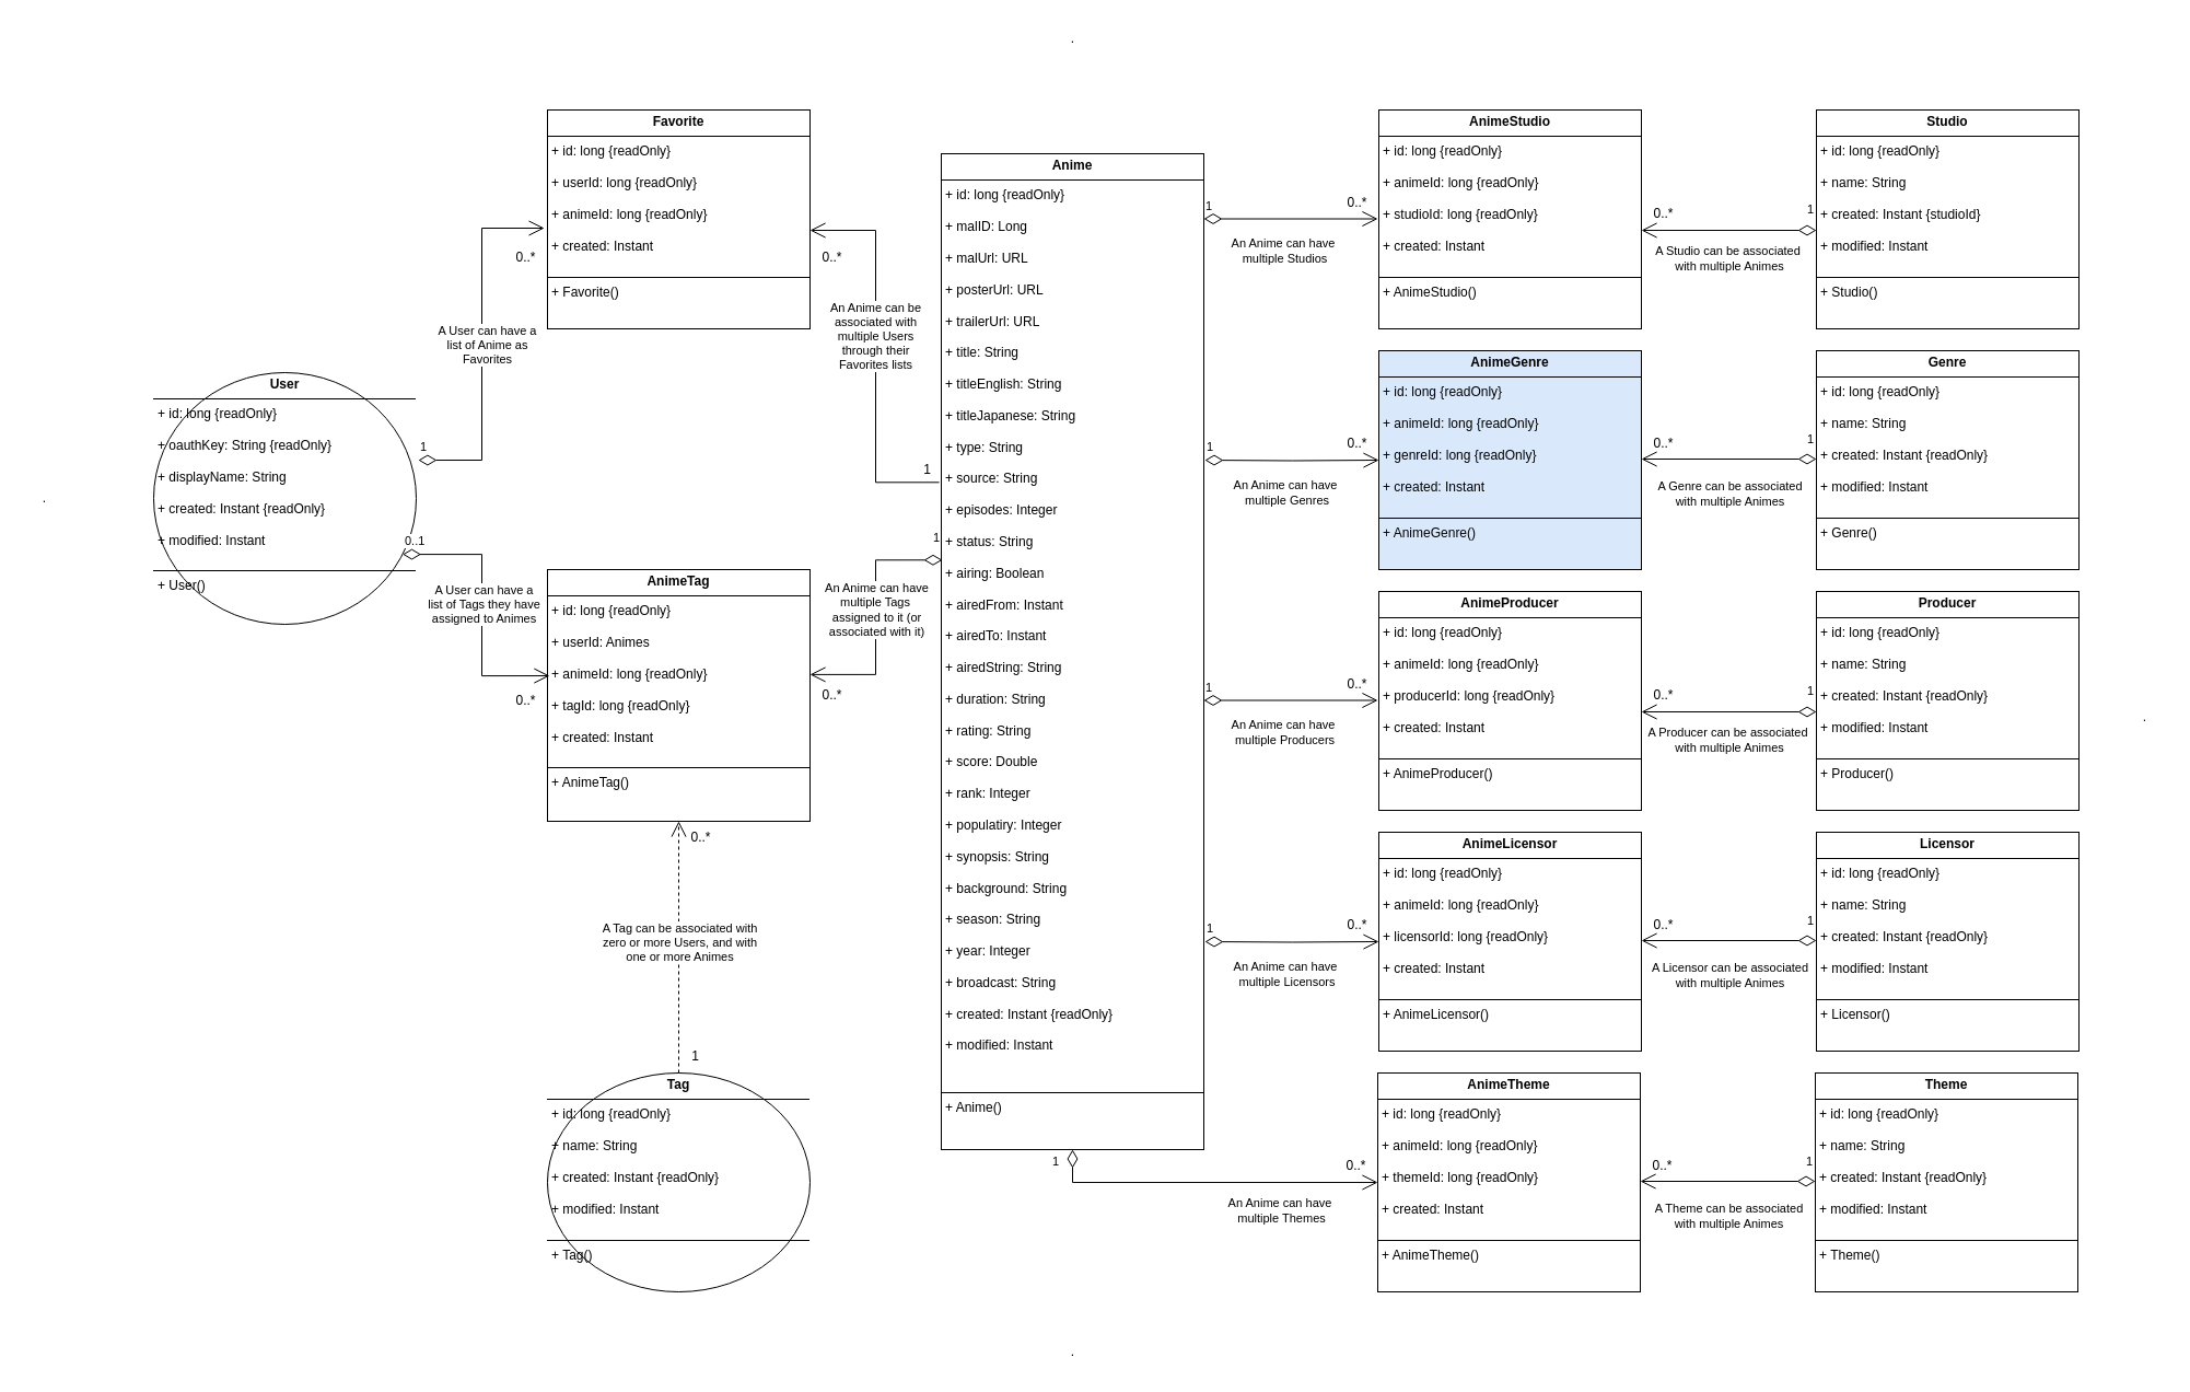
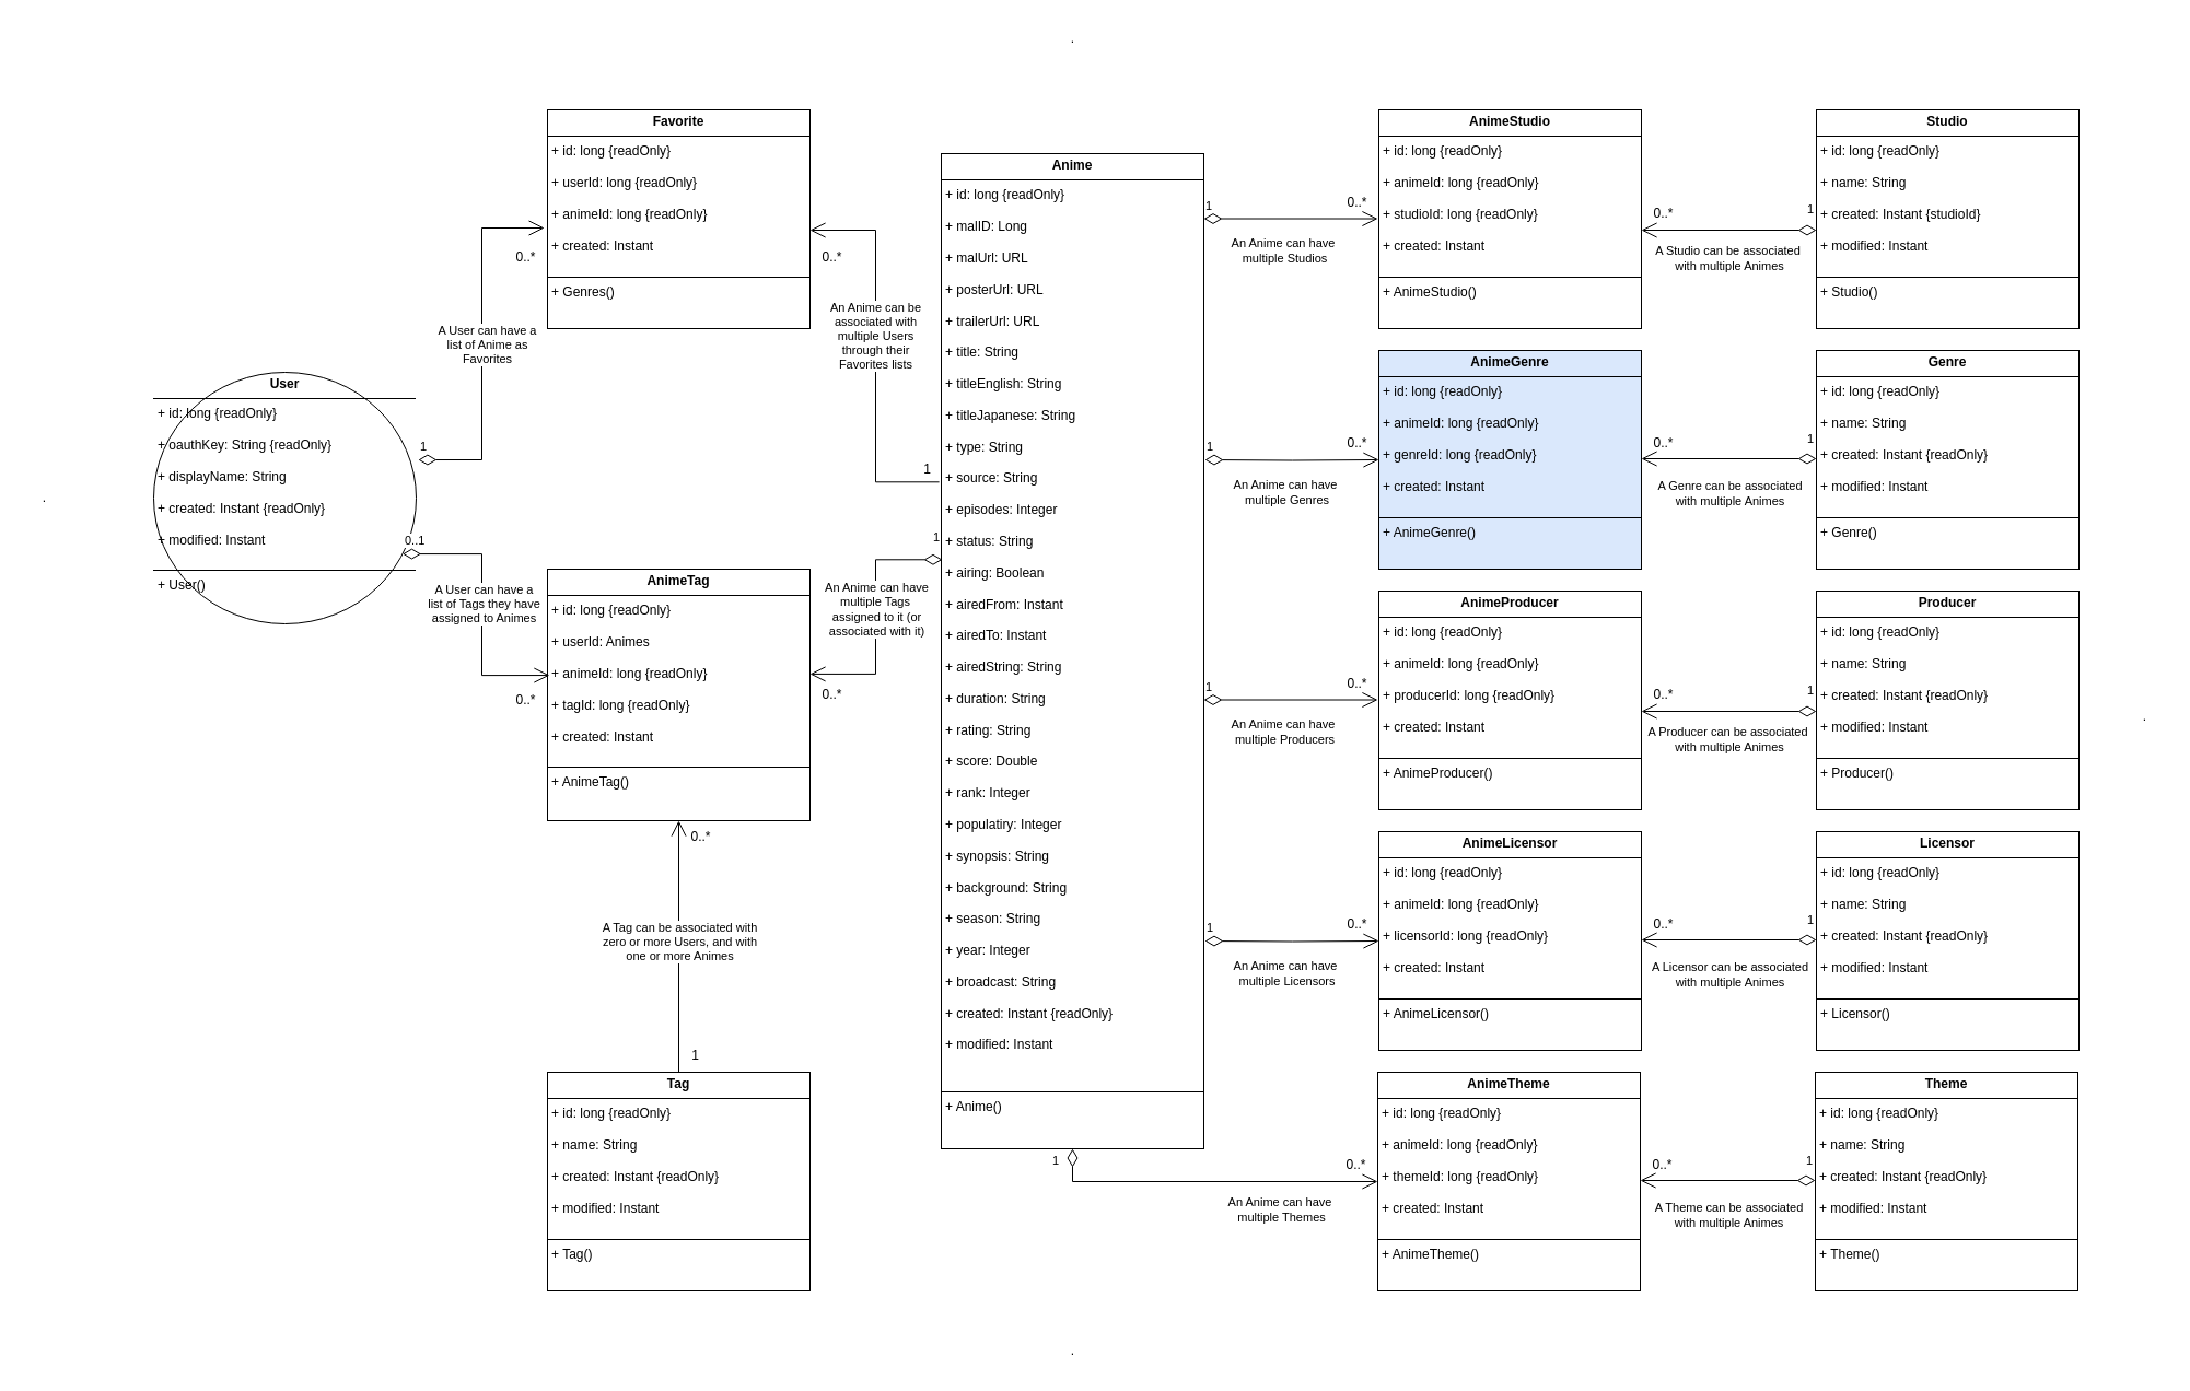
- <mxCell id="8" value="&lt;p style=&quot;margin:0px;margin-top:4px;text-align:center;&quot;&gt;&lt;b&gt;Favorite&lt;/b&gt;&lt;/p&gt;&lt;hr size=&quot;1&quot; style=&quot;border-style:solid;&quot;&gt;&lt;p style=&quot;margin:0px;margin-left:4px;&quot;&gt;+ id: long {readOnly}&lt;/p&gt;&lt;p style=&quot;margin:0px;margin-left:4px;&quot;&gt;&lt;br&gt;&lt;/p&gt;&lt;p style=&quot;margin:0px;margin-left:4px;&quot;&gt;+ userId: long {readOnly}&lt;/p&gt;&lt;p style=&quot;margin:0px;margin-left:4px;&quot;&gt;&lt;br&gt;&lt;/p&gt;&lt;p style=&quot;margin:0px;margin-left:4px;&quot;&gt;+ animeId: long {readOnly}&lt;/p&gt;&lt;p style=&quot;margin:0px;margin-left:4px;&quot;&gt;&lt;br&gt;&lt;/p&gt;&lt;p style=&quot;margin:0px;margin-left:4px;&quot;&gt;+ created: Instant&lt;/p&gt;&lt;p style=&quot;margin:0px;margin-left:4px;&quot;&gt;&lt;br&gt;&lt;/p&gt;&lt;hr size=&quot;1&quot; style=&quot;border-style:solid;&quot;&gt;&lt;p style=&quot;margin:0px;margin-left:4px;&quot;&gt;+ Favorite(&lt;span style=&quot;background-color: transparent; color: light-dark(rgb(0, 0, 0), rgb(255, 255, 255));&quot;&gt;)&lt;/span&gt;&lt;/p&gt;" style="verticalAlign=top;align=left;overflow=fill;html=1;whiteSpace=wrap;" parent="1" vertex="1"><mxGeometry x="500" y="100" width="240" height="200" as="geometry" /></mxCell>
+ <mxCell id="8" value="&lt;p style=&quot;margin:0px;margin-top:4px;text-align:center;&quot;&gt;&lt;b&gt;Favorite&lt;/b&gt;&lt;/p&gt;&lt;hr size=&quot;1&quot; style=&quot;border-style:solid;&quot;&gt;&lt;p style=&quot;margin:0px;margin-left:4px;&quot;&gt;+ id: long {readOnly}&lt;/p&gt;&lt;p style=&quot;margin:0px;margin-left:4px;&quot;&gt;&lt;br&gt;&lt;/p&gt;&lt;p style=&quot;margin:0px;margin-left:4px;&quot;&gt;+ userId: long {readOnly}&lt;/p&gt;&lt;p style=&quot;margin:0px;margin-left:4px;&quot;&gt;&lt;br&gt;&lt;/p&gt;&lt;p style=&quot;margin:0px;margin-left:4px;&quot;&gt;+ animeId: long {readOnly}&lt;/p&gt;&lt;p style=&quot;margin:0px;margin-left:4px;&quot;&gt;&lt;br&gt;&lt;/p&gt;&lt;p style=&quot;margin:0px;margin-left:4px;&quot;&gt;+ created: Instant&lt;/p&gt;&lt;p style=&quot;margin:0px;margin-left:4px;&quot;&gt;&lt;br&gt;&lt;/p&gt;&lt;hr size=&quot;1&quot; style=&quot;border-style:solid;&quot;&gt;&lt;p style=&quot;margin:0px;margin-left:4px;&quot;&gt;+ Genres(&lt;span style=&quot;background-color: transparent; color: light-dark(rgb(0, 0, 0), rgb(255, 255, 255));&quot;&gt;)&lt;/span&gt;&lt;/p&gt;" style="verticalAlign=top;align=left;overflow=fill;html=1;whiteSpace=wrap;" parent="1" vertex="1"><mxGeometry x="500" y="100" width="240" height="200" as="geometry" /></mxCell>
- <mxCell id="30" value="" style="endArrow=open;endFill=1;endSize=12;html=1;rounded=0;exitX=0.5;exitY=0;exitDx=0;exitDy=0;entryX=0.5;entryY=1;entryDx=0;entryDy=0;dashed=1;" parent="1" source="4" target="9" edge="1"><mxGeometry width="160" relative="1" as="geometry"><mxPoint x="619.5" y="900" as="sourcePoint" /><mxPoint x="619.5" y="800" as="targetPoint" /></mxGeometry></mxCell>
+ <mxCell id="30" value="" style="endArrow=open;endFill=1;endSize=12;html=1;rounded=0;exitX=0.5;exitY=0;exitDx=0;exitDy=0;entryX=0.5;entryY=1;entryDx=0;entryDy=0;" parent="1" source="4" target="9" edge="1"><mxGeometry width="160" relative="1" as="geometry"><mxPoint x="619.5" y="900" as="sourcePoint" /><mxPoint x="619.5" y="800" as="targetPoint" /></mxGeometry></mxCell>
- <mxCell id="4" value="&lt;p style=&quot;margin:0px;margin-top:4px;text-align:center;&quot;&gt;&lt;b&gt;Tag&lt;/b&gt;&lt;/p&gt;&lt;hr size=&quot;1&quot; style=&quot;border-style:solid;&quot;&gt;&lt;p style=&quot;margin:0px;margin-left:4px;&quot;&gt;+ id: long {readOnly}&lt;/p&gt;&lt;p style=&quot;margin:0px;margin-left:4px;&quot;&gt;&lt;br&gt;&lt;/p&gt;&lt;p style=&quot;margin: 0px 0px 0px 4px;&quot;&gt;+ name: String&lt;/p&gt;&lt;p style=&quot;margin: 0px 0px 0px 4px;&quot;&gt;&lt;br&gt;&lt;/p&gt;&lt;p style=&quot;margin: 0px 0px 0px 4px;&quot;&gt;+ created: Instant {readOnly}&lt;/p&gt;&lt;p style=&quot;margin: 0px 0px 0px 4px;&quot;&gt;&lt;br&gt;&lt;/p&gt;&lt;p style=&quot;margin: 0px 0px 0px 4px;&quot;&gt;+ modified: Instant&lt;/p&gt;&lt;p style=&quot;margin:0px;margin-left:4px;&quot;&gt;&lt;br&gt;&lt;/p&gt;&lt;hr size=&quot;1&quot; style=&quot;border-style:solid;&quot;&gt;&lt;p style=&quot;margin:0px;margin-left:4px;&quot;&gt;+ Tag(&lt;span style=&quot;background-color: transparent; color: light-dark(rgb(0, 0, 0), rgb(255, 255, 255));&quot;&gt;)&lt;/span&gt;&lt;/p&gt;" style="ellipse;verticalAlign=top;align=left;overflow=fill;html=1;whiteSpace=wrap;" parent="1" vertex="1"><mxGeometry x="500" y="980" width="240" height="200" as="geometry" /></mxCell>
+ <mxCell id="4" value="&lt;p style=&quot;margin:0px;margin-top:4px;text-align:center;&quot;&gt;&lt;b&gt;Tag&lt;/b&gt;&lt;/p&gt;&lt;hr size=&quot;1&quot; style=&quot;border-style:solid;&quot;&gt;&lt;p style=&quot;margin:0px;margin-left:4px;&quot;&gt;+ id: long {readOnly}&lt;/p&gt;&lt;p style=&quot;margin:0px;margin-left:4px;&quot;&gt;&lt;br&gt;&lt;/p&gt;&lt;p style=&quot;margin: 0px 0px 0px 4px;&quot;&gt;+ name: String&lt;/p&gt;&lt;p style=&quot;margin: 0px 0px 0px 4px;&quot;&gt;&lt;br&gt;&lt;/p&gt;&lt;p style=&quot;margin: 0px 0px 0px 4px;&quot;&gt;+ created: Instant {readOnly}&lt;/p&gt;&lt;p style=&quot;margin: 0px 0px 0px 4px;&quot;&gt;&lt;br&gt;&lt;/p&gt;&lt;p style=&quot;margin: 0px 0px 0px 4px;&quot;&gt;+ modified: Instant&lt;/p&gt;&lt;p style=&quot;margin:0px;margin-left:4px;&quot;&gt;&lt;br&gt;&lt;/p&gt;&lt;hr size=&quot;1&quot; style=&quot;border-style:solid;&quot;&gt;&lt;p style=&quot;margin:0px;margin-left:4px;&quot;&gt;+ Tag(&lt;span style=&quot;background-color: transparent; color: light-dark(rgb(0, 0, 0), rgb(255, 255, 255));&quot;&gt;)&lt;/span&gt;&lt;/p&gt;" style="verticalAlign=top;align=left;overflow=fill;html=1;whiteSpace=wrap;" parent="1" vertex="1"><mxGeometry x="500" y="980" width="240" height="200" as="geometry" /></mxCell>
